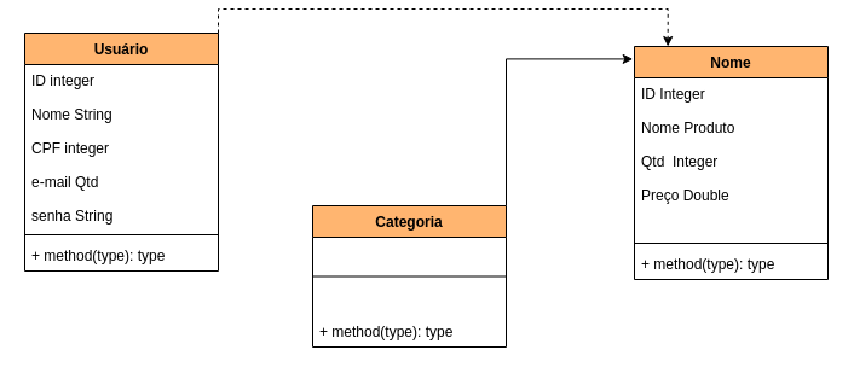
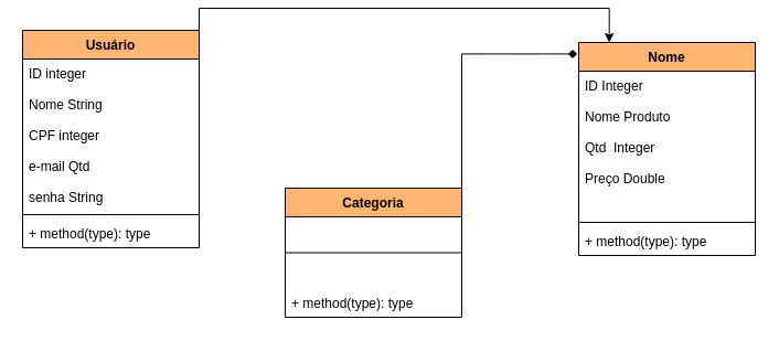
- <mxCell id="2" style="edgeStyle=orthogonalEdgeStyle;rounded=0;orthogonalLoop=1;jettySize=auto;html=1;exitX=1;exitY=0;exitDx=0;exitDy=0;entryX=0.173;entryY=0;entryDx=0;entryDy=0;entryPerimeter=0;dashed=1;" edge="1" parent="1" source="3" target="12"><mxGeometry relative="1" as="geometry" /></mxCell>
+ <mxCell id="2" style="edgeStyle=orthogonalEdgeStyle;rounded=0;orthogonalLoop=1;jettySize=auto;html=1;exitX=1;exitY=0;exitDx=0;exitDy=0;entryX=0.173;entryY=0;entryDx=0;entryDy=0;entryPerimeter=0;" edge="1" parent="1" source="3" target="12"><mxGeometry relative="1" as="geometry" /></mxCell>
- <mxCell id="8" style="edgeStyle=orthogonalEdgeStyle;rounded=0;orthogonalLoop=1;jettySize=auto;html=1;exitX=1;exitY=0;exitDx=0;exitDy=0;entryX=-0.008;entryY=0.054;entryDx=0;entryDy=0;entryPerimeter=0;" edge="1" parent="1" source="9" target="12"><mxGeometry relative="1" as="geometry" /></mxCell>
+ <mxCell id="8" style="edgeStyle=orthogonalEdgeStyle;rounded=0;orthogonalLoop=1;jettySize=auto;html=1;exitX=1;exitY=0;exitDx=0;exitDy=0;entryX=-0.008;entryY=0.054;entryDx=0;entryDy=0;entryPerimeter=0;endArrow=diamond;" edge="1" parent="1" source="9" target="12"><mxGeometry relative="1" as="geometry" /></mxCell>
